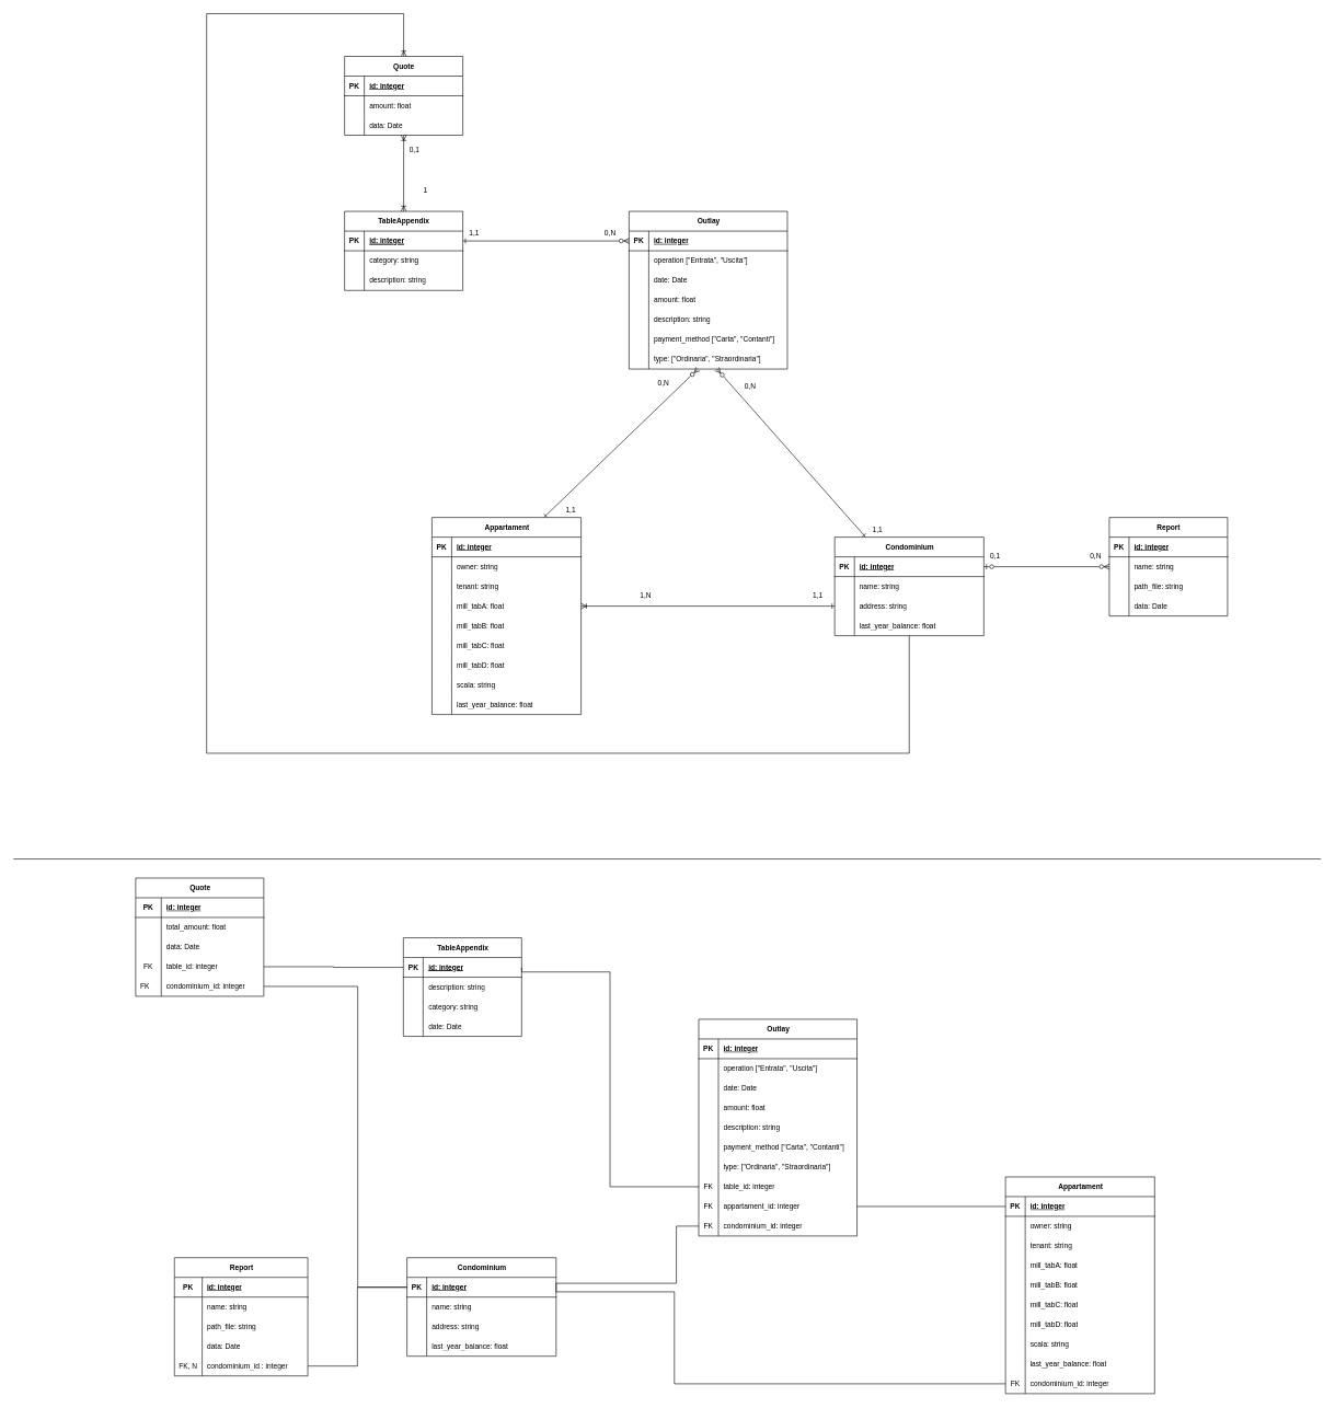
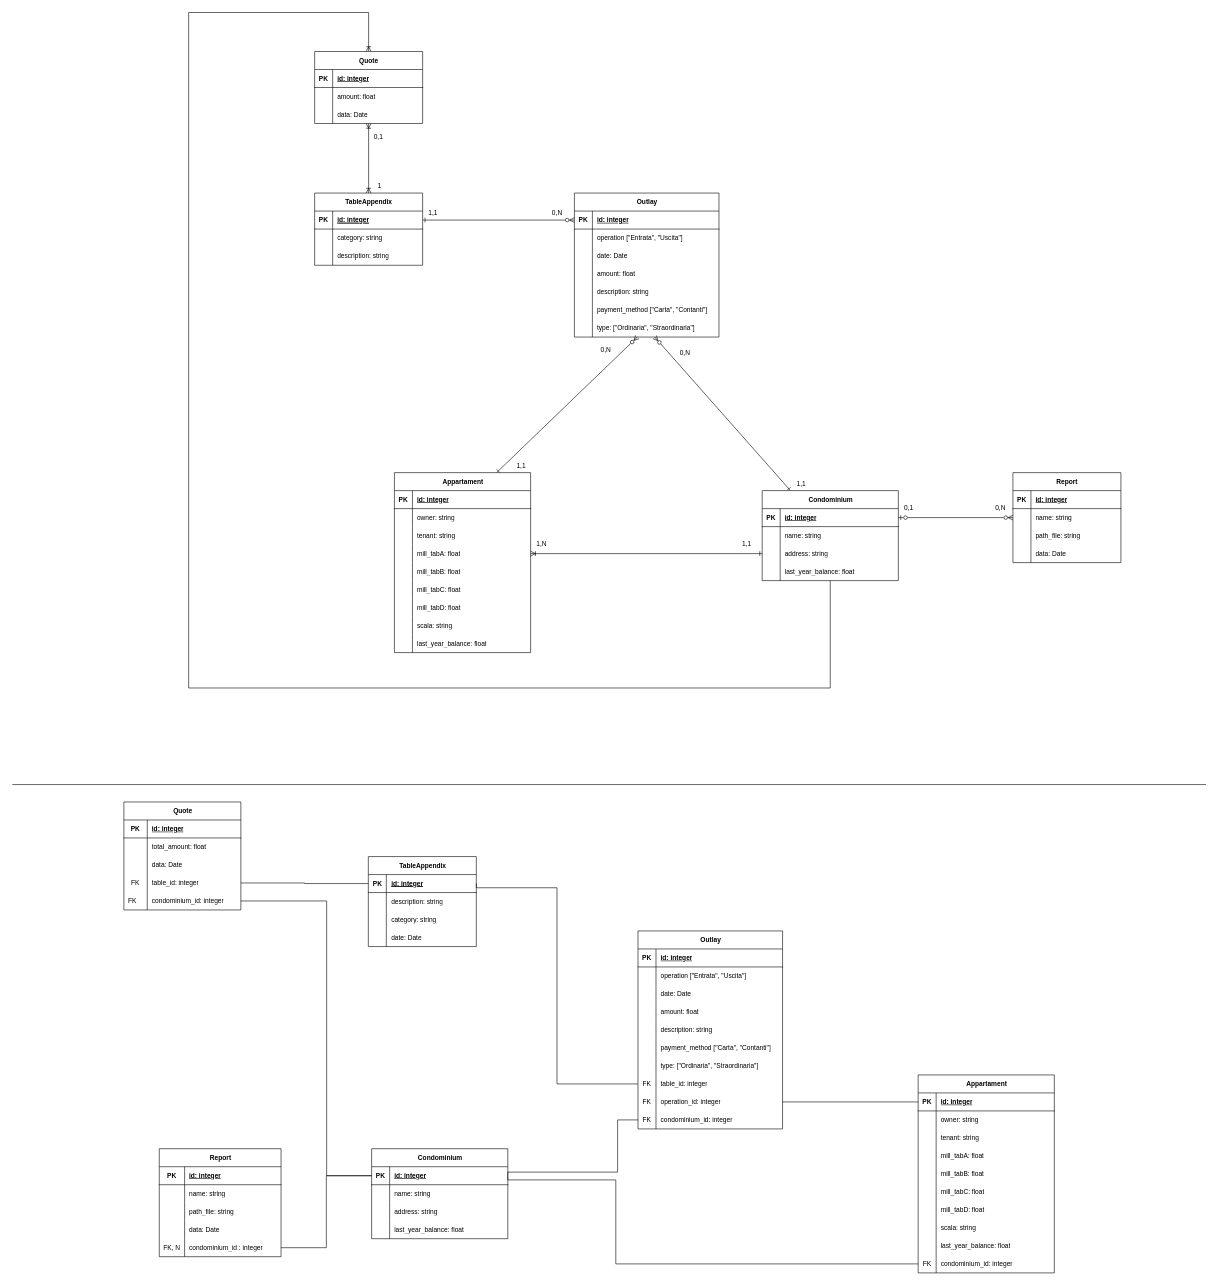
- <mxCell id="99" value="1" style="text;html=1;align=center;verticalAlign=middle;resizable=0;points=[];autosize=1;strokeColor=none;fillColor=none;fontSize=11;fontFamily=Helvetica;fontColor=default;" parent="1" vertex="1"><mxGeometry x="634.5" y="276" width="24" height="25" as="geometry" /></mxCell>
+ <mxCell id="99" value="1" style="text;html=1;align=center;verticalAlign=middle;resizable=0;points=[];autosize=1;strokeColor=none;fillColor=none;fontSize=11;fontFamily=Helvetica;fontColor=default;" parent="1" vertex="1"><mxGeometry x="619.5" y="296" width="24" height="25" as="geometry" /></mxCell>
- <mxCell id="87" value="1,N" style="text;html=1;align=center;verticalAlign=middle;resizable=0;points=[];autosize=1;strokeColor=none;fillColor=none;fontSize=11;fontFamily=Helvetica;fontColor=default;" parent="1" vertex="1"><mxGeometry x="964" y="892" width="35" height="25" as="geometry" /></mxCell>
+ <mxCell id="87" value="1,N" style="text;html=1;align=center;verticalAlign=middle;resizable=0;points=[];autosize=1;strokeColor=none;fillColor=none;fontSize=11;fontFamily=Helvetica;fontColor=default;" parent="1" vertex="1"><mxGeometry x="884" y="892" width="35" height="25" as="geometry" /></mxCell>
- <mxCell id="189" value="appartament_id: integer" style="shape=partialRectangle;connectable=0;fillColor=none;top=0;left=0;bottom=0;right=0;align=left;spacingLeft=6;overflow=hidden;whiteSpace=wrap;html=1;fontFamily=Helvetica;fontSize=11;fontColor=default;" parent="187" vertex="1"><mxGeometry x="30" width="211" height="30" as="geometry"><mxRectangle width="211" height="30" as="alternateBounds" /></mxGeometry></mxCell>
+ <mxCell id="189" value="operation_id: integer" style="shape=partialRectangle;connectable=0;fillColor=none;top=0;left=0;bottom=0;right=0;align=left;spacingLeft=6;overflow=hidden;whiteSpace=wrap;html=1;fontFamily=Helvetica;fontSize=11;fontColor=default;" parent="187" vertex="1"><mxGeometry x="30" width="211" height="30" as="geometry"><mxRectangle width="211" height="30" as="alternateBounds" /></mxGeometry></mxCell>
